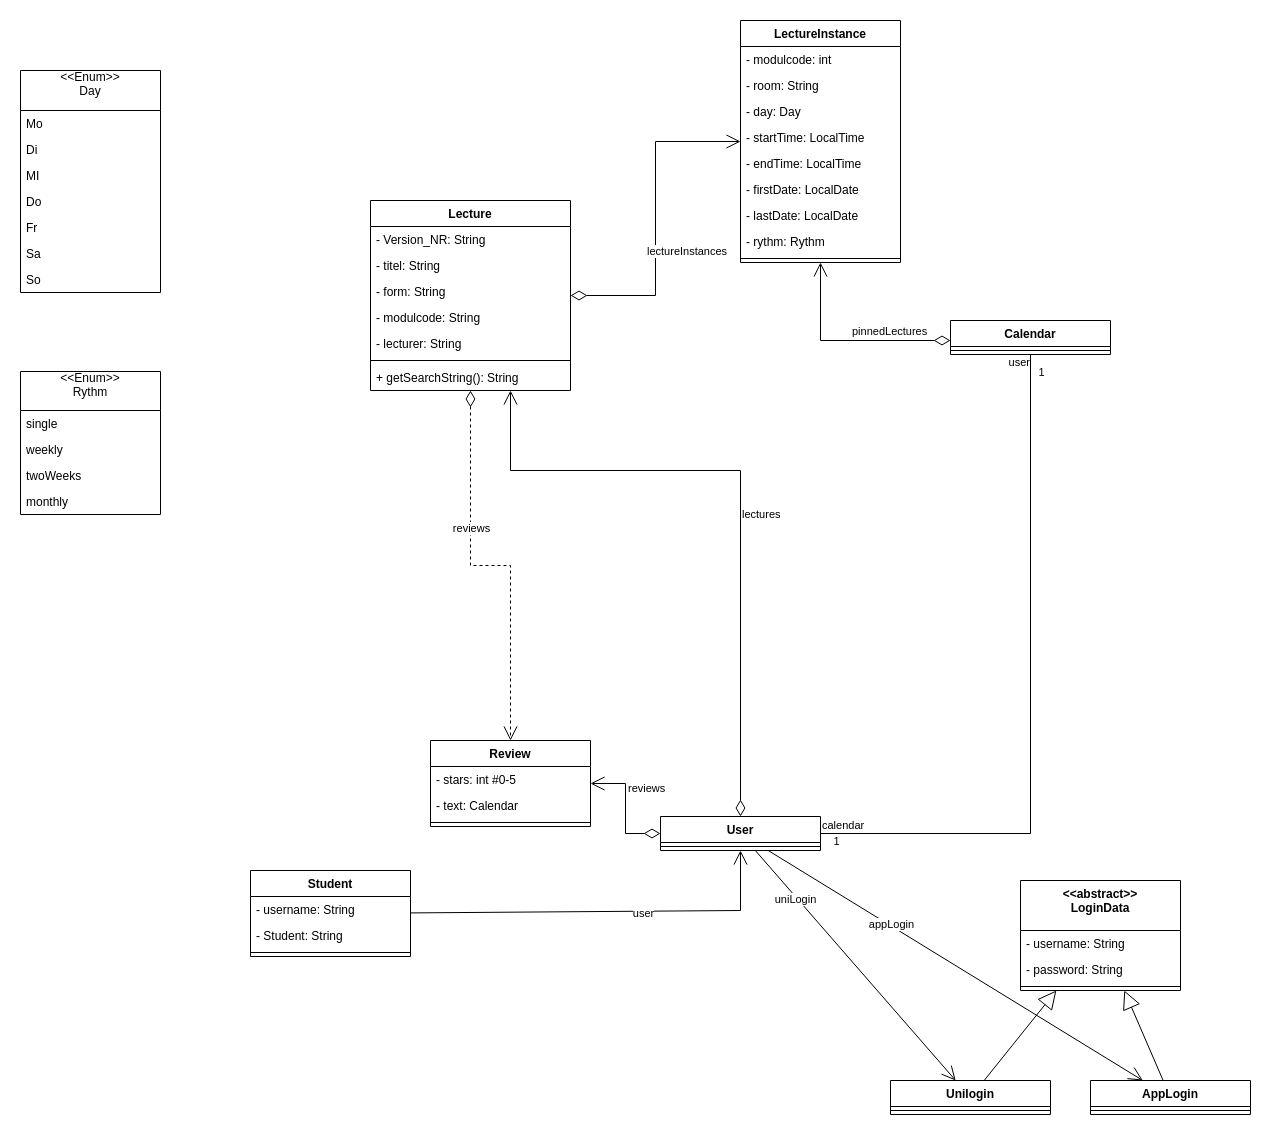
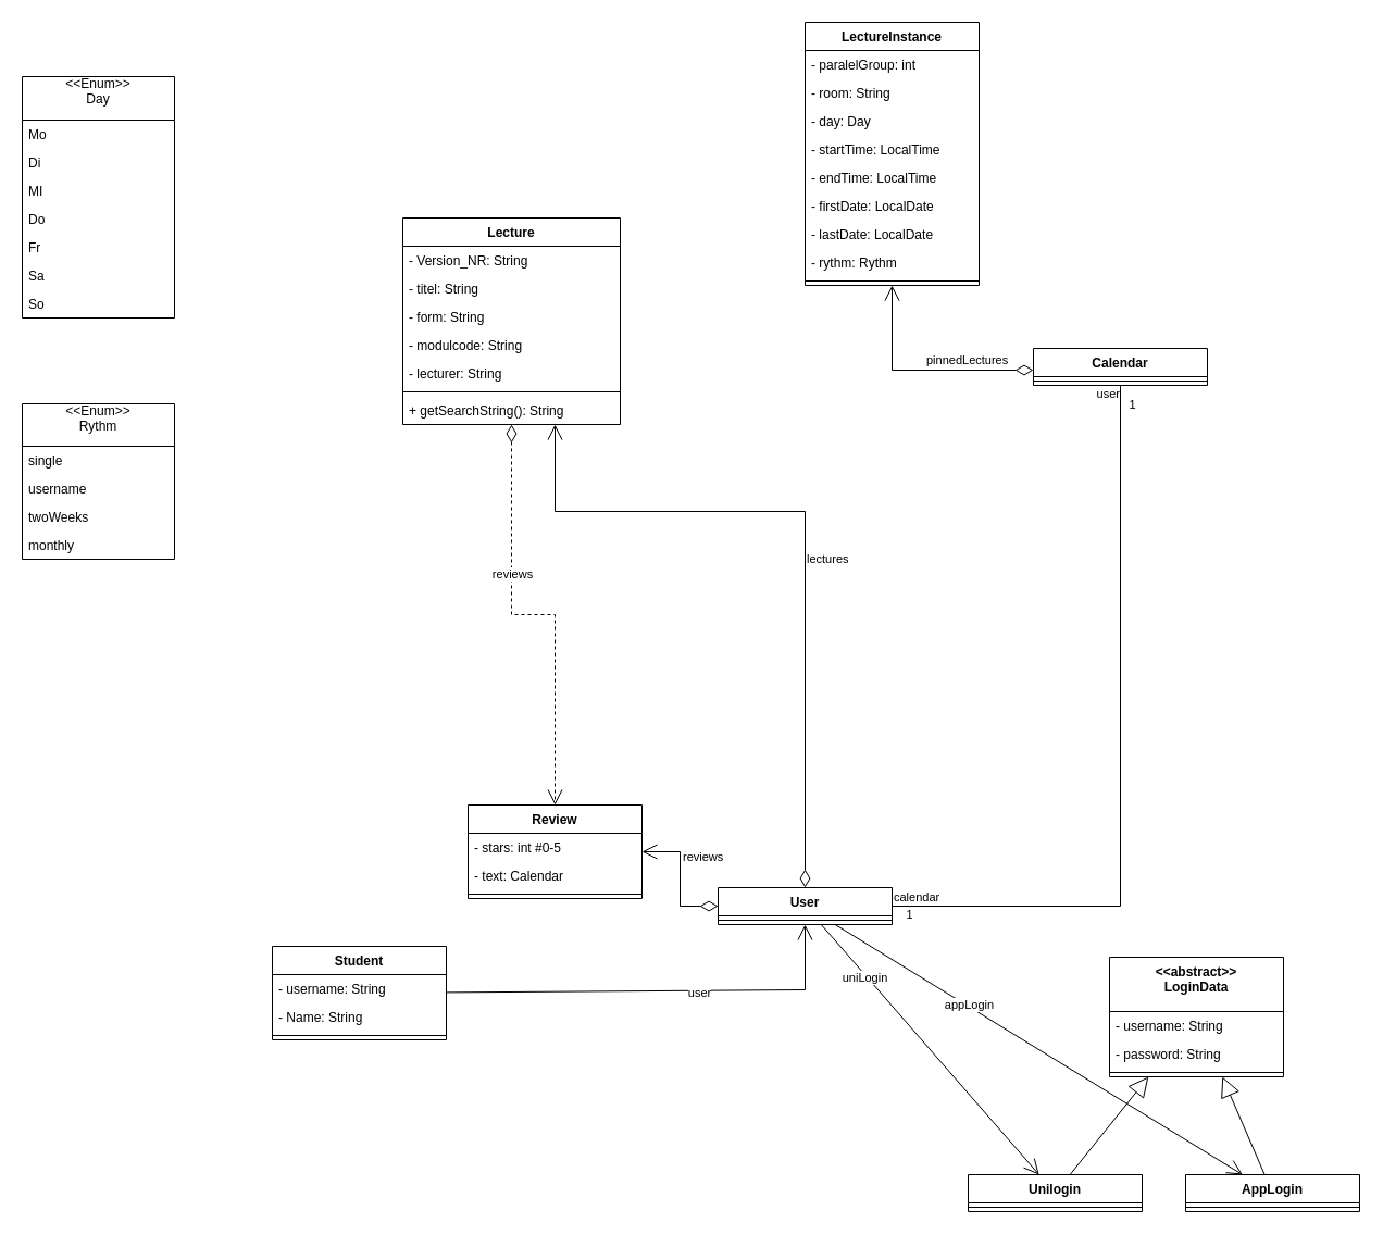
- <mxCell id="64" value="- modulcode: int" style="text;strokeColor=none;fillColor=none;align=left;verticalAlign=top;spacingLeft=4;spacingRight=4;overflow=hidden;rotatable=0;points=[[0,0.5],[1,0.5]];portConstraint=eastwest;" parent="63" vertex="1"><mxGeometry y="26" width="160" height="26" as="geometry" /></mxCell>
+ <mxCell id="64" value="- paralelGroup: int" style="text;strokeColor=none;fillColor=none;align=left;verticalAlign=top;spacingLeft=4;spacingRight=4;overflow=hidden;rotatable=0;points=[[0,0.5],[1,0.5]];portConstraint=eastwest;" parent="63" vertex="1"><mxGeometry y="26" width="160" height="26" as="geometry" /></mxCell>
- <mxCell id="73" value="lectureInstances" style="endArrow=open;html=1;endSize=12;startArrow=diamondThin;startSize=14;startFill=0;edgeStyle=orthogonalEdgeStyle;align=left;verticalAlign=bottom;rounded=0;" parent="1" source="3" target="63" edge="1"><mxGeometry x="-0.262" y="10" relative="1" as="geometry"><mxPoint x="590" y="270" as="sourcePoint" /><mxPoint x="680" y="410" as="targetPoint" /><mxPoint as="offset" /></mxGeometry></mxCell>
- <mxCell id="38" value="weekly" style="text;strokeColor=none;fillColor=none;align=left;verticalAlign=top;spacingLeft=4;spacingRight=4;overflow=hidden;rotatable=0;points=[[0,0.5],[1,0.5]];portConstraint=eastwest;" parent="36" vertex="1"><mxGeometry y="65" width="140" height="26" as="geometry" /></mxCell>
+ <mxCell id="38" value="username" style="text;strokeColor=none;fillColor=none;align=left;verticalAlign=top;spacingLeft=4;spacingRight=4;overflow=hidden;rotatable=0;points=[[0,0.5],[1,0.5]];portConstraint=eastwest;" parent="36" vertex="1"><mxGeometry y="65" width="140" height="26" as="geometry" /></mxCell>
- <mxCell id="47" value="- Student: String" style="text;strokeColor=none;fillColor=none;align=left;verticalAlign=top;spacingLeft=4;spacingRight=4;overflow=hidden;rotatable=0;points=[[0,0.5],[1,0.5]];portConstraint=eastwest;" parent="45" vertex="1"><mxGeometry y="52" width="160" height="26" as="geometry" /></mxCell>
+ <mxCell id="47" value="- Name: String" style="text;strokeColor=none;fillColor=none;align=left;verticalAlign=top;spacingLeft=4;spacingRight=4;overflow=hidden;rotatable=0;points=[[0,0.5],[1,0.5]];portConstraint=eastwest;" parent="45" vertex="1"><mxGeometry y="52" width="160" height="26" as="geometry" /></mxCell>
